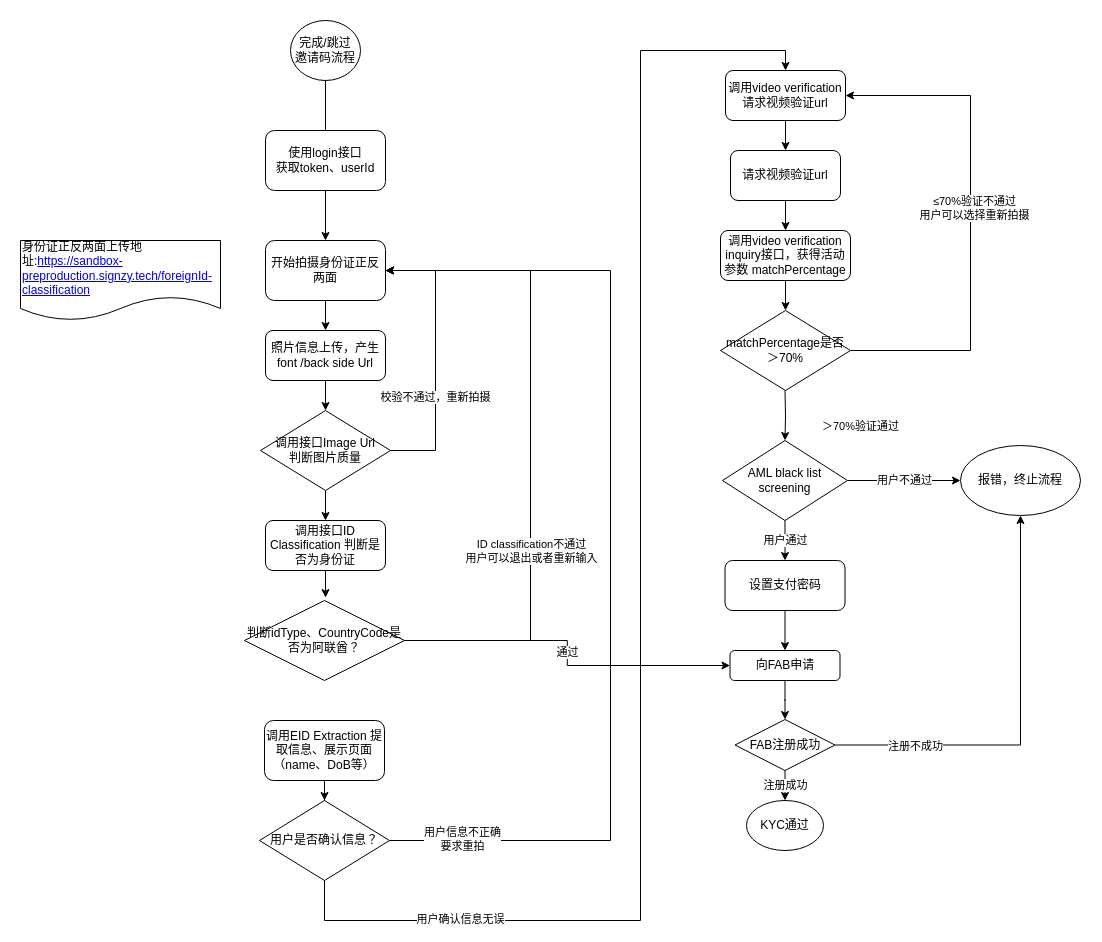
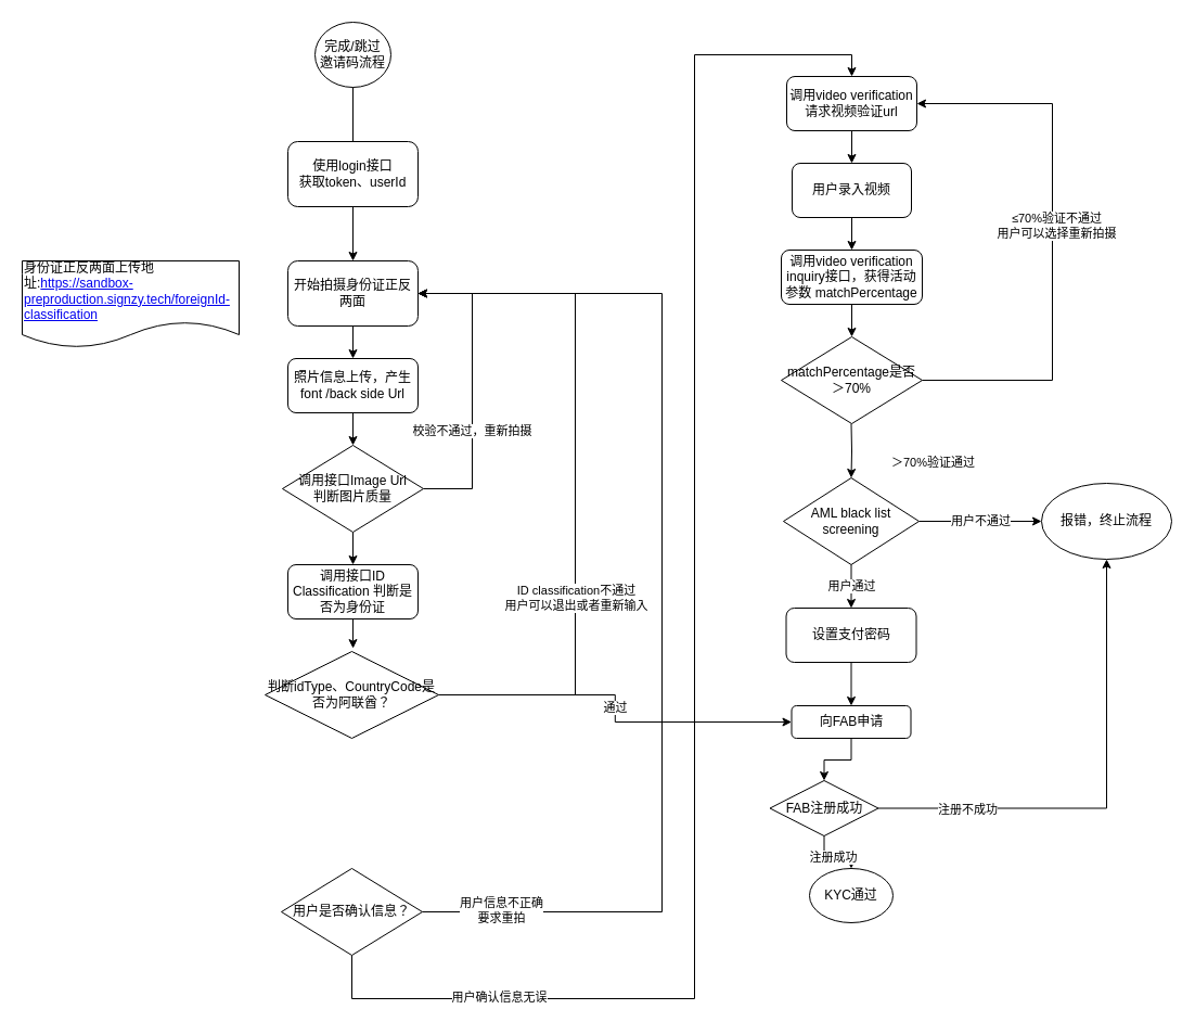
- <mxCell id="45" value="请求视频验证url" style="rounded=1;whiteSpace=wrap;html=1;align=center;" vertex="1" parent="1"><mxGeometry x="730" y="150" width="110" height="50" as="geometry" /></mxCell>
+ <mxCell id="45" value="用户录入视频" style="rounded=1;whiteSpace=wrap;html=1;align=center;" vertex="1" parent="1"><mxGeometry x="730" y="150" width="110" height="50" as="geometry" /></mxCell>
- <mxCell id="31" value="FAB注册成功" style="rhombus;whiteSpace=wrap;html=1;" parent="1" vertex="1"><mxGeometry x="734.5" y="719" width="100" height="51" as="geometry" /></mxCell>
+ <mxCell id="31" value="FAB注册成功" style="rhombus;whiteSpace=wrap;html=1;" parent="1" vertex="1"><mxGeometry x="709.5" y="719" width="100" height="51" as="geometry" /></mxCell>
- <mxCell id="41" value="调用EID Extraction 提取信息、展示页面（name、DoB等）" style="rounded=1;whiteSpace=wrap;html=1;align=center;" vertex="1" parent="1"><mxGeometry x="264" y="720" width="120" height="60" as="geometry" /></mxCell>
- <mxCell id="40" style="edgeStyle=orthogonalEdgeStyle;rounded=0;orthogonalLoop=1;jettySize=auto;html=1;entryX=0.5;entryY=0;entryDx=0;entryDy=0;" edge="1" parent="1" source="41" target="18"><mxGeometry relative="1" as="geometry" /></mxCell>
